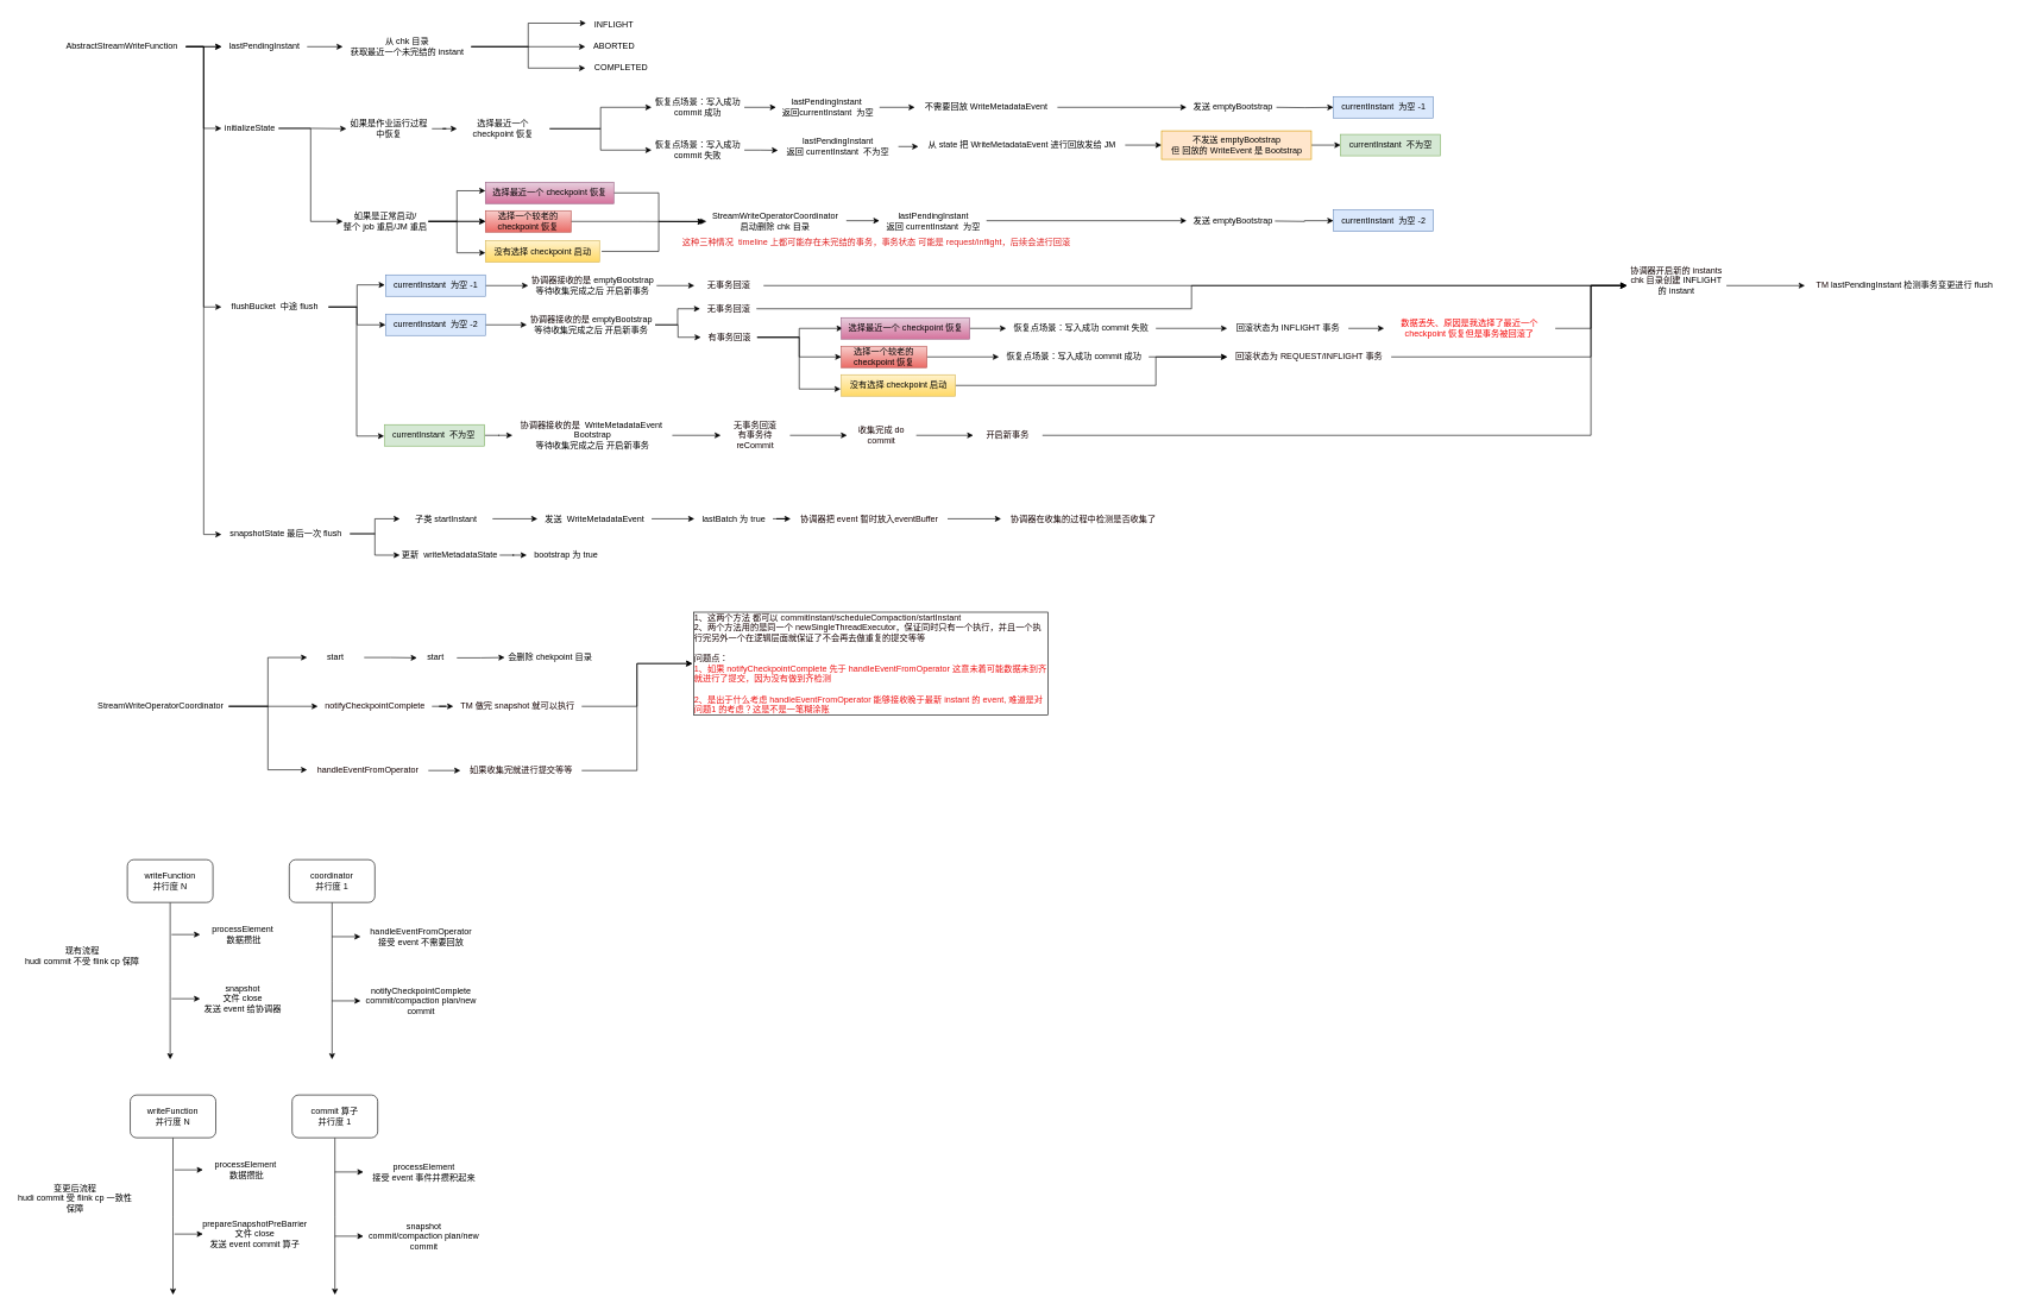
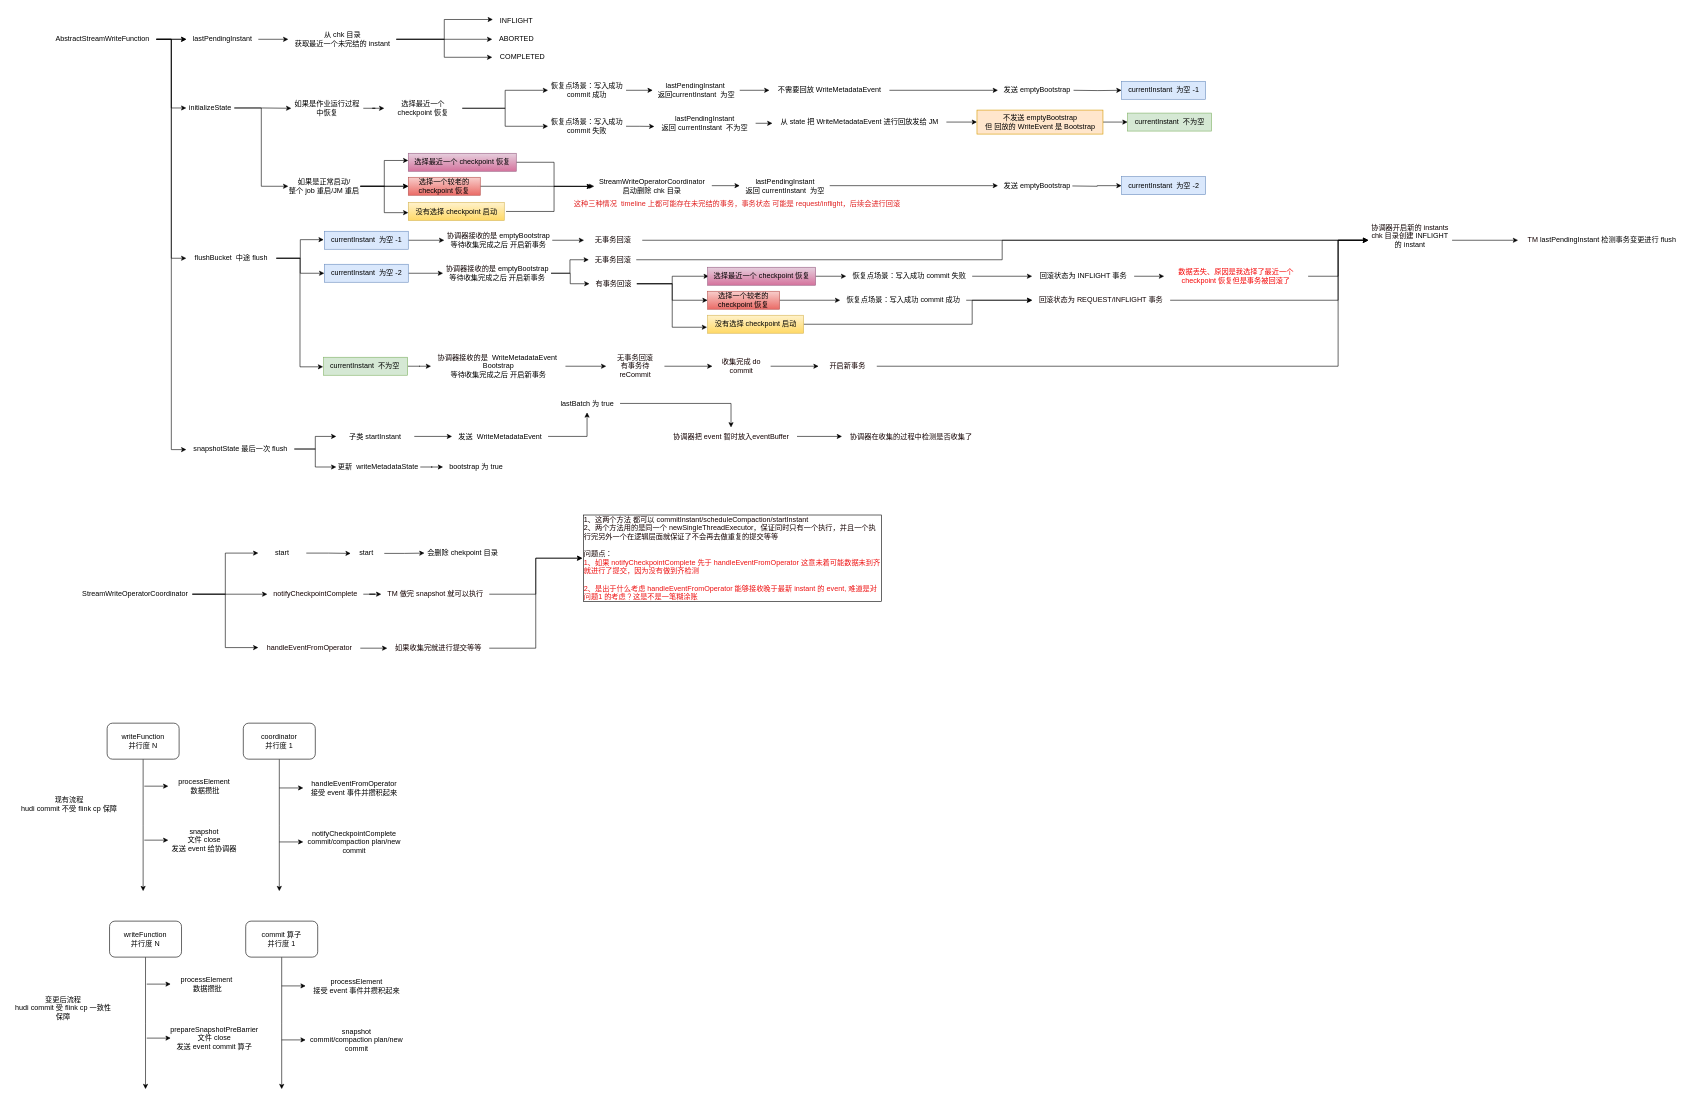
- <mxCell id="62" value="lastBatch 为 true" style="text;html=1;align=center;verticalAlign=middle;resizable=0;points=[];autosize=1;strokeColor=none;fillColor=none;" parent="1" vertex="1"><mxGeometry x="973" y="712" width="110" height="30" as="geometry" /></mxCell>
+ <mxCell id="62" value="lastBatch 为 true" style="text;html=1;align=center;verticalAlign=middle;resizable=0;points=[];autosize=1;strokeColor=none;fillColor=none;" parent="1" vertex="1"><mxGeometry x="923" y="657" width="110" height="30" as="geometry" /></mxCell>
- <mxCell id="153" value="handleEventFromOperator&lt;br&gt;接受 event 不需要回放" style="text;html=1;strokeColor=none;fillColor=none;align=center;verticalAlign=middle;whiteSpace=wrap;rounded=0;" vertex="1" parent="1"><mxGeometry x="505" y="1298" width="170" height="30" as="geometry" /></mxCell>
+ <mxCell id="153" value="handleEventFromOperator&lt;br&gt;接受 event 事件并攒积起来" style="text;html=1;strokeColor=none;fillColor=none;align=center;verticalAlign=middle;whiteSpace=wrap;rounded=0;" vertex="1" parent="1"><mxGeometry x="505" y="1298" width="170" height="30" as="geometry" /></mxCell>
